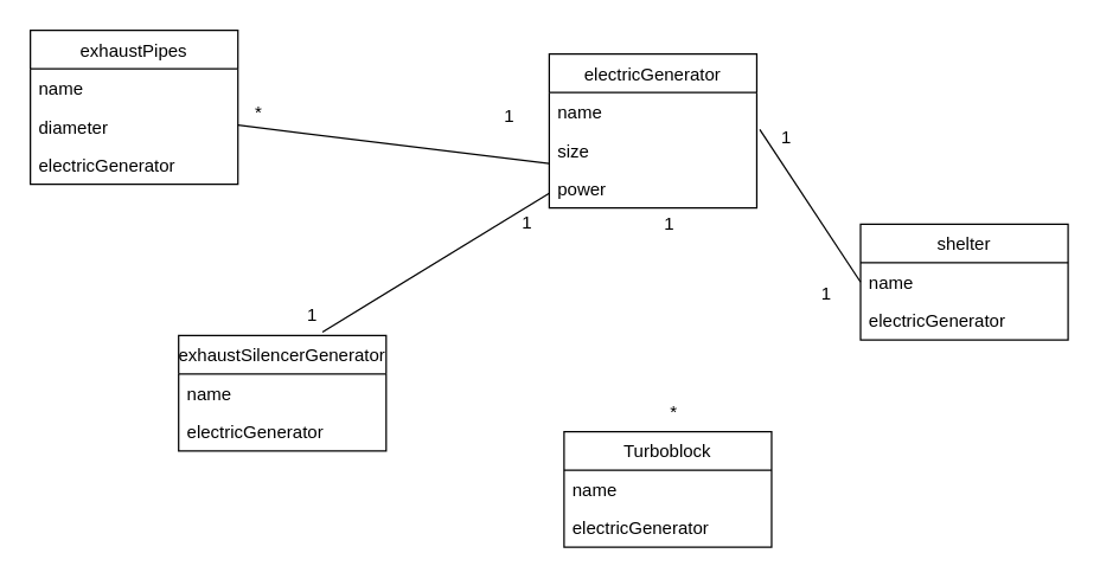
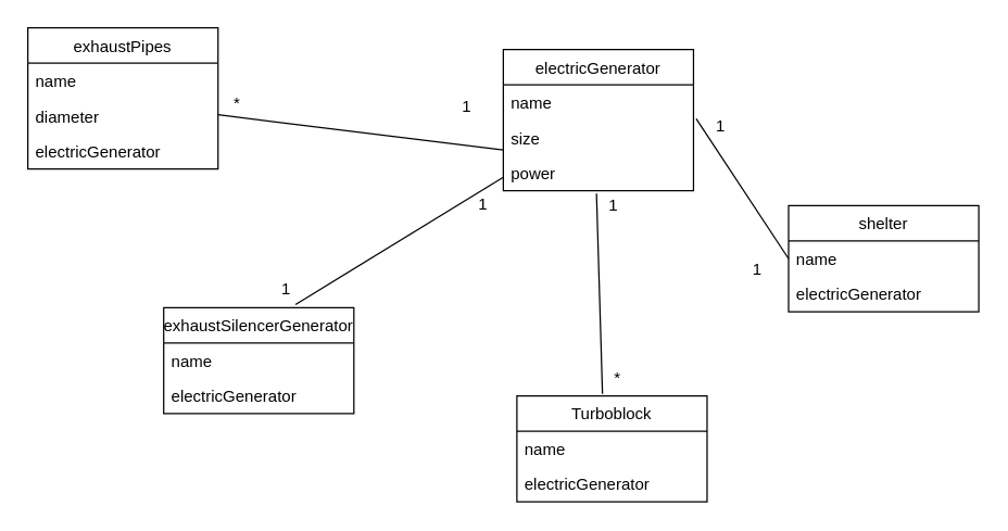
+ <mxCell id="21" value="" parent="1" style="endArrow=none;html=1;entryX=0.49;entryY=1.077;entryDx=0;entryDy=0;entryPerimeter=0;exitX=0.45;exitY=-0.019;exitDx=0;exitDy=0;exitPerimeter=0;" target="5" edge="1" source="9"><mxGeometry as="geometry" height="50" width="50" relative="1"><mxPoint as="sourcePoint" y="242" x="410" /><mxPoint as="targetPoint" y="118" x="440" /></mxGeometry></mxCell>
